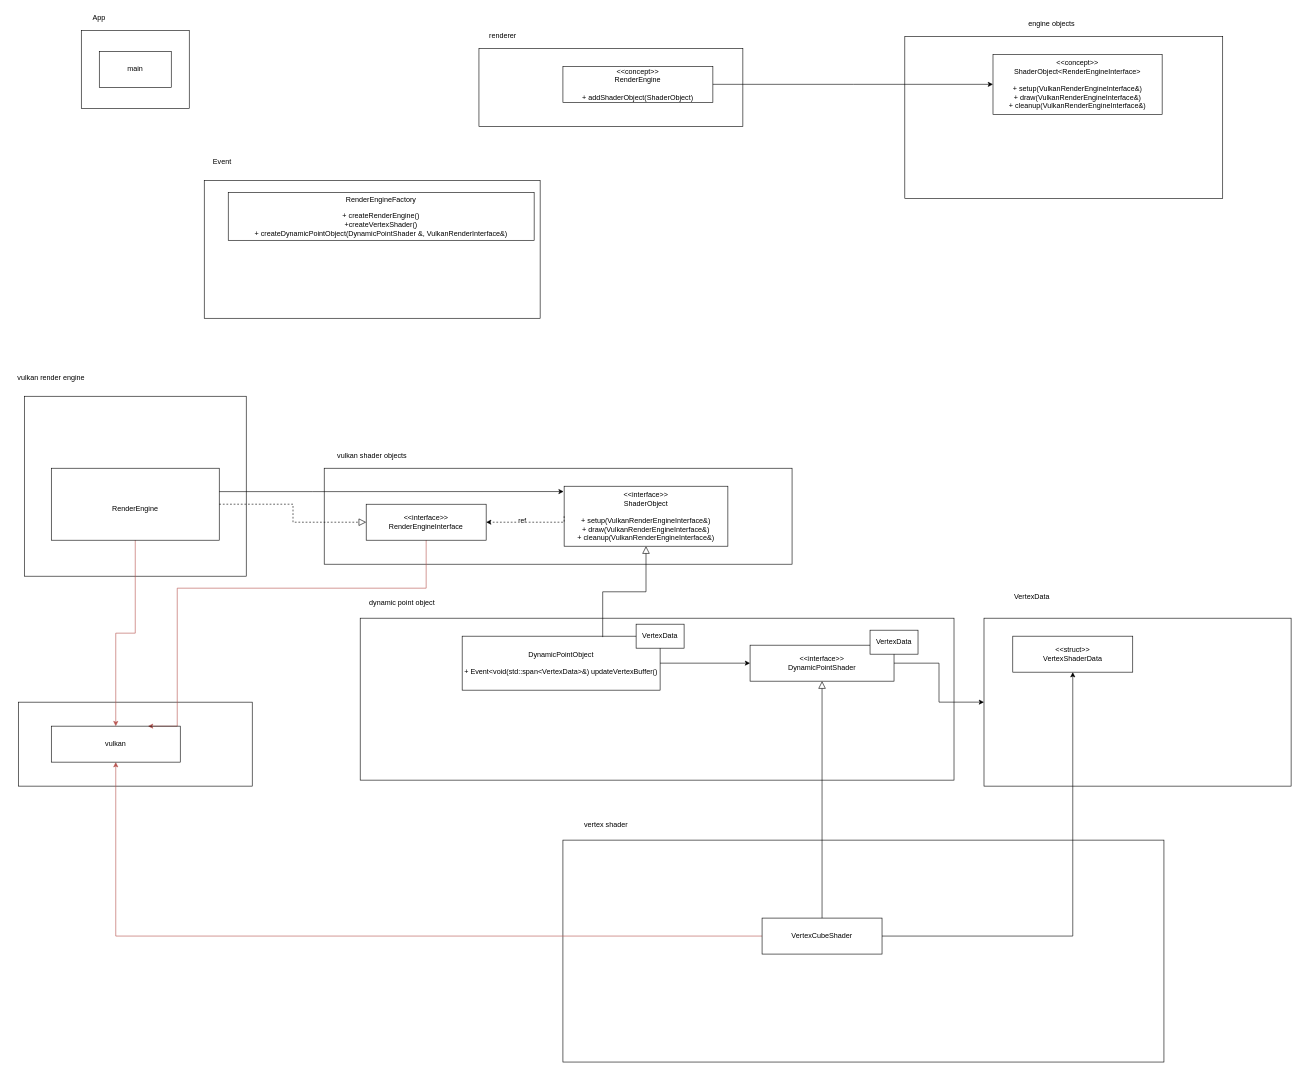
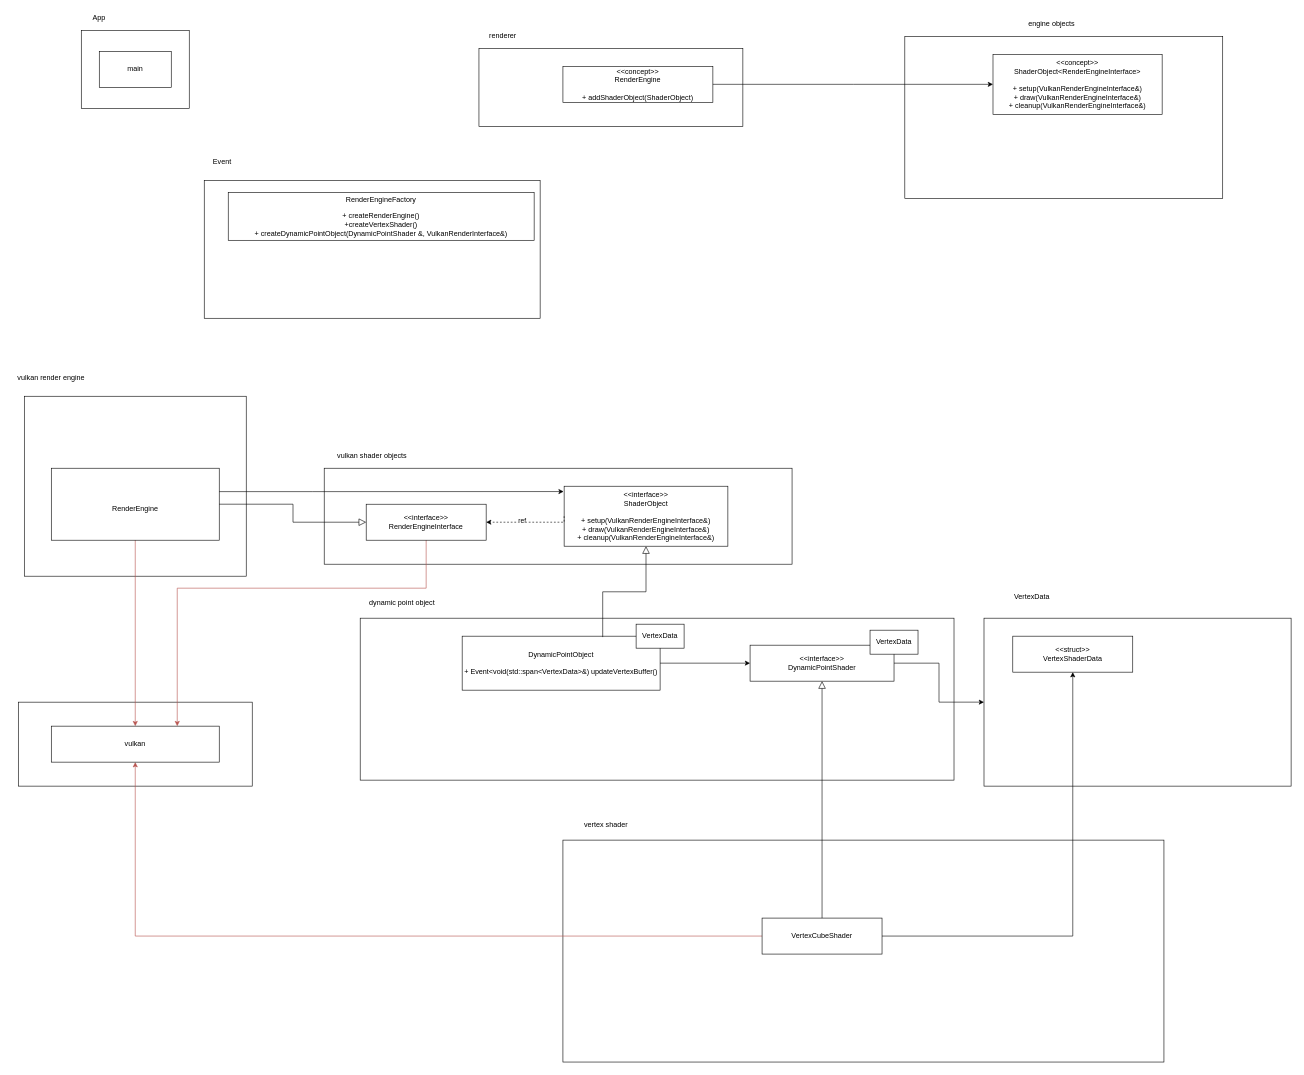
- <mxCell id="29" value="" style="endArrow=block;endSize=10;endFill=0;shadow=0;strokeWidth=1;rounded=0;edgeStyle=elbowEdgeStyle;exitX=1;exitY=0.5;exitDx=0;exitDy=0;entryX=0;entryY=0.5;entryDx=0;entryDy=0;dashed=1;" parent="1" source="28" target="21" edge="1"><mxGeometry width="160" relative="1" as="geometry"><mxPoint x="460" y="820" as="sourcePoint" /><mxPoint x="460" y="740" as="targetPoint" /></mxGeometry></mxCell>
+ <mxCell id="29" value="" style="endArrow=block;endSize=10;endFill=0;shadow=0;strokeWidth=1;rounded=0;edgeStyle=elbowEdgeStyle;exitX=1;exitY=0.5;exitDx=0;exitDy=0;entryX=0;entryY=0.5;entryDx=0;entryDy=0;" parent="1" source="28" target="21" edge="1"><mxGeometry width="160" relative="1" as="geometry"><mxPoint x="460" y="820" as="sourcePoint" /><mxPoint x="460" y="740" as="targetPoint" /></mxGeometry></mxCell>
- <mxCell id="46" value="vulkan" style="rounded=0;whiteSpace=wrap;html=1;fillColor=none;" vertex="1" parent="1"><mxGeometry x="85" y="1210" width="215" height="60" as="geometry" /></mxCell>
+ <mxCell id="46" value="vulkan" style="rounded=0;whiteSpace=wrap;html=1;fillColor=none;" vertex="1" parent="1"><mxGeometry x="85" y="1210" width="280" height="60" as="geometry" /></mxCell>
